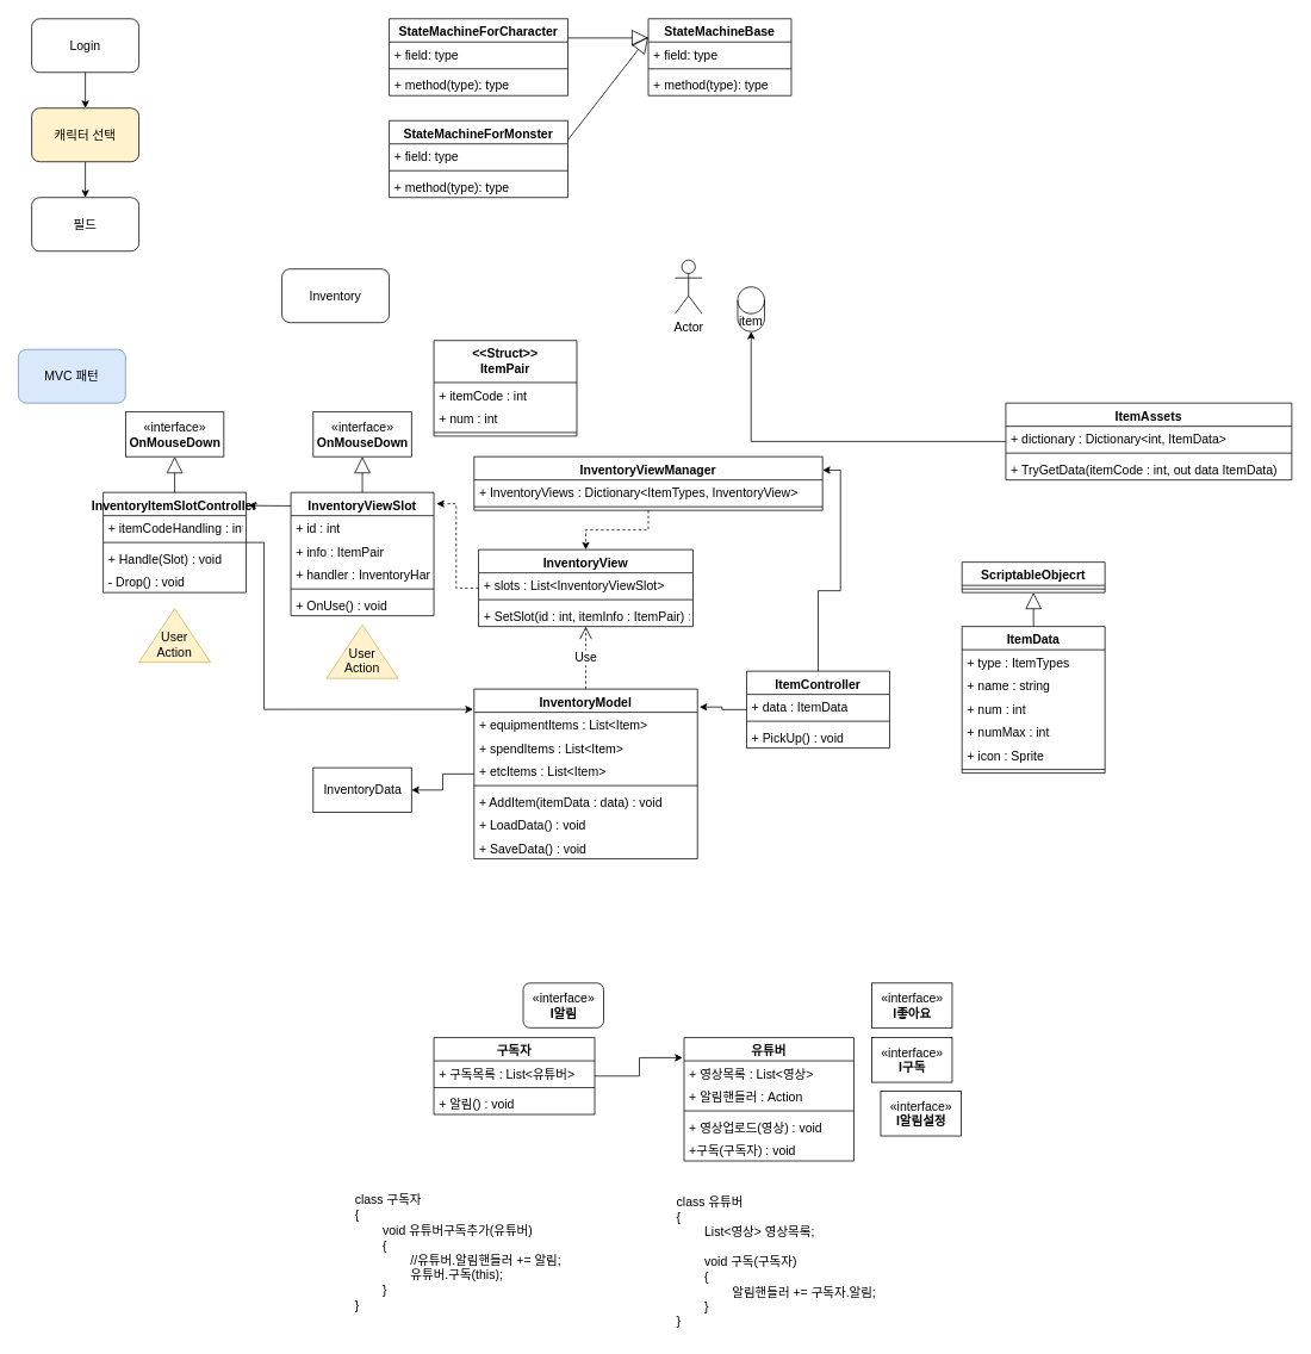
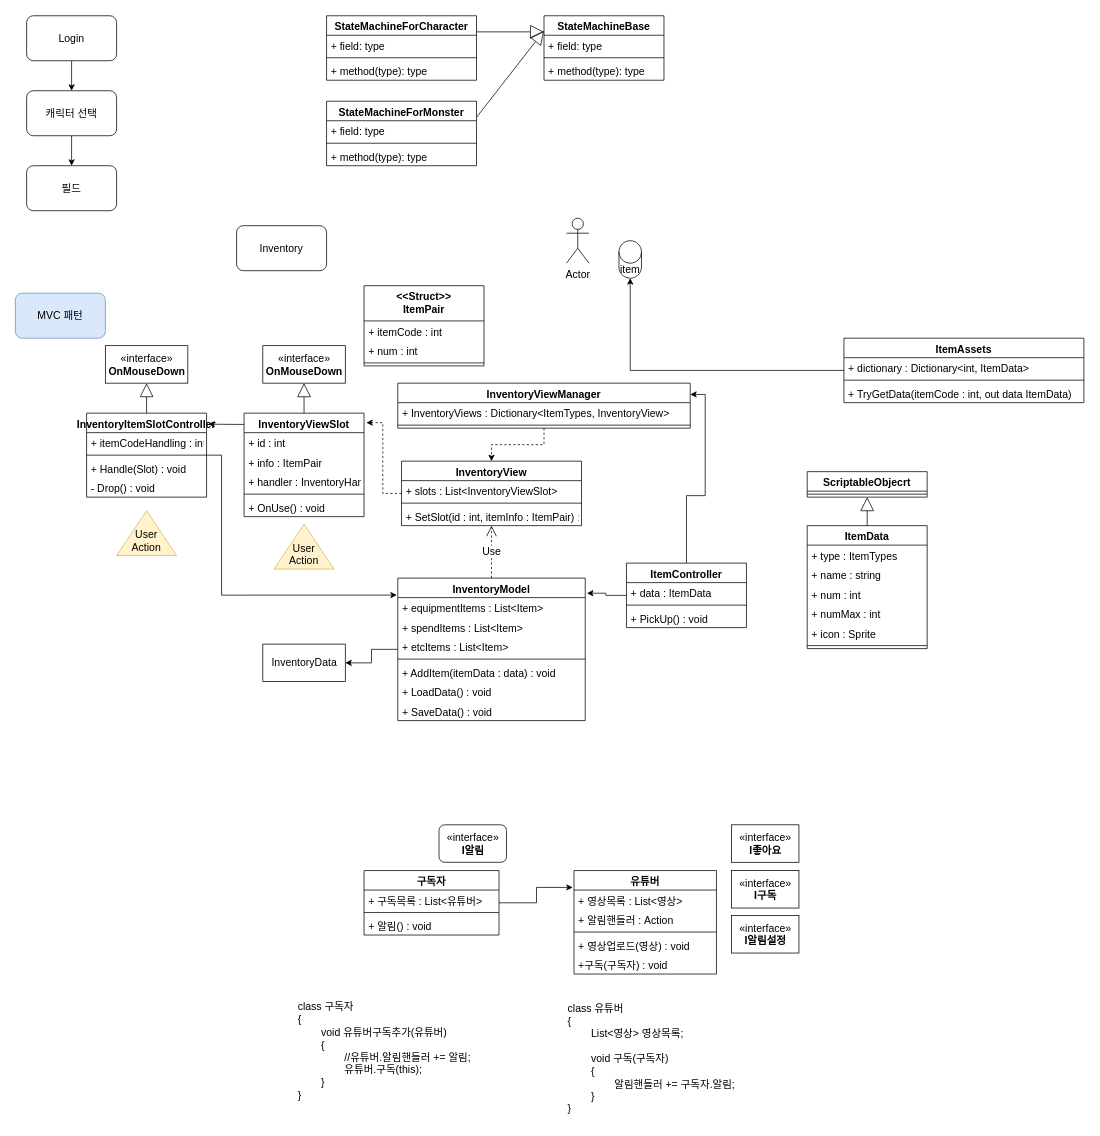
- <mxCell id="9" value="캐릭터 선택" style="rounded=1;whiteSpace=wrap;html=1;fontSize=14;fillColor=#fff2cc;" vertex="1" parent="1"><mxGeometry x="35" y="120" width="120" height="60" as="geometry" /></mxCell>
+ <mxCell id="9" value="캐릭터 선택" style="rounded=1;whiteSpace=wrap;html=1;fontSize=14;" vertex="1" parent="1"><mxGeometry x="35" y="120" width="120" height="60" as="geometry" /></mxCell>
- <mxCell id="103" value="«interface»&lt;br&gt;&lt;b&gt;I알림설정&lt;/b&gt;" style="html=1;fontSize=14;" vertex="1" parent="1"><mxGeometry x="985" y="1220" width="90" height="50" as="geometry" /></mxCell>
+ <mxCell id="103" value="«interface»&lt;br&gt;&lt;b&gt;I알림설정&lt;/b&gt;" style="html=1;fontSize=14;" vertex="1" parent="1"><mxGeometry x="975" y="1220" width="90" height="50" as="geometry" /></mxCell>
